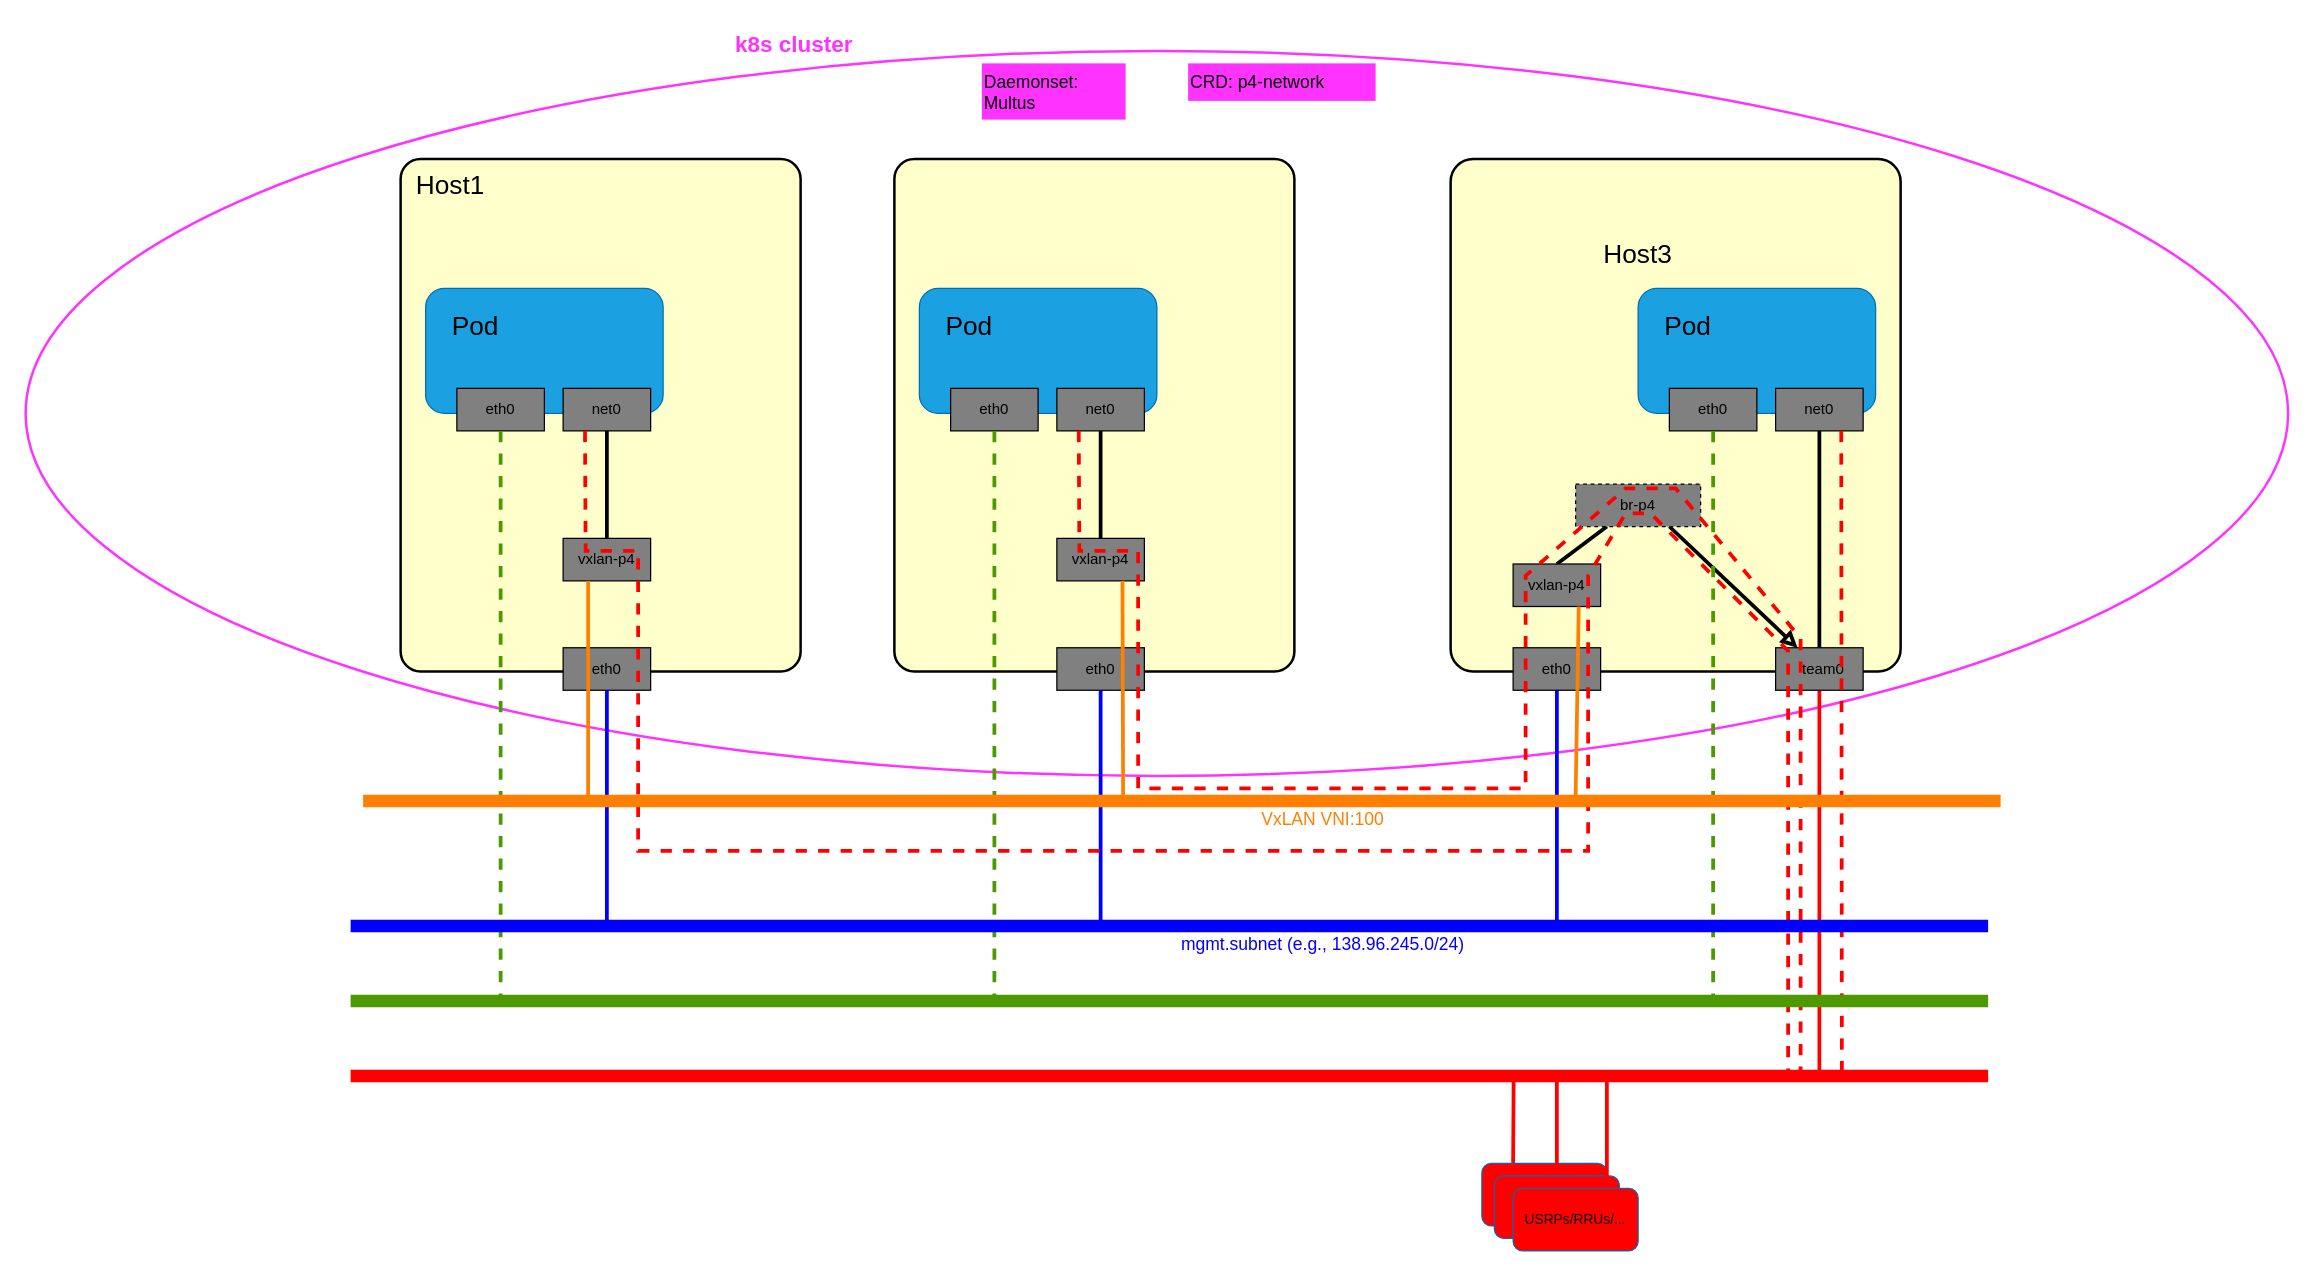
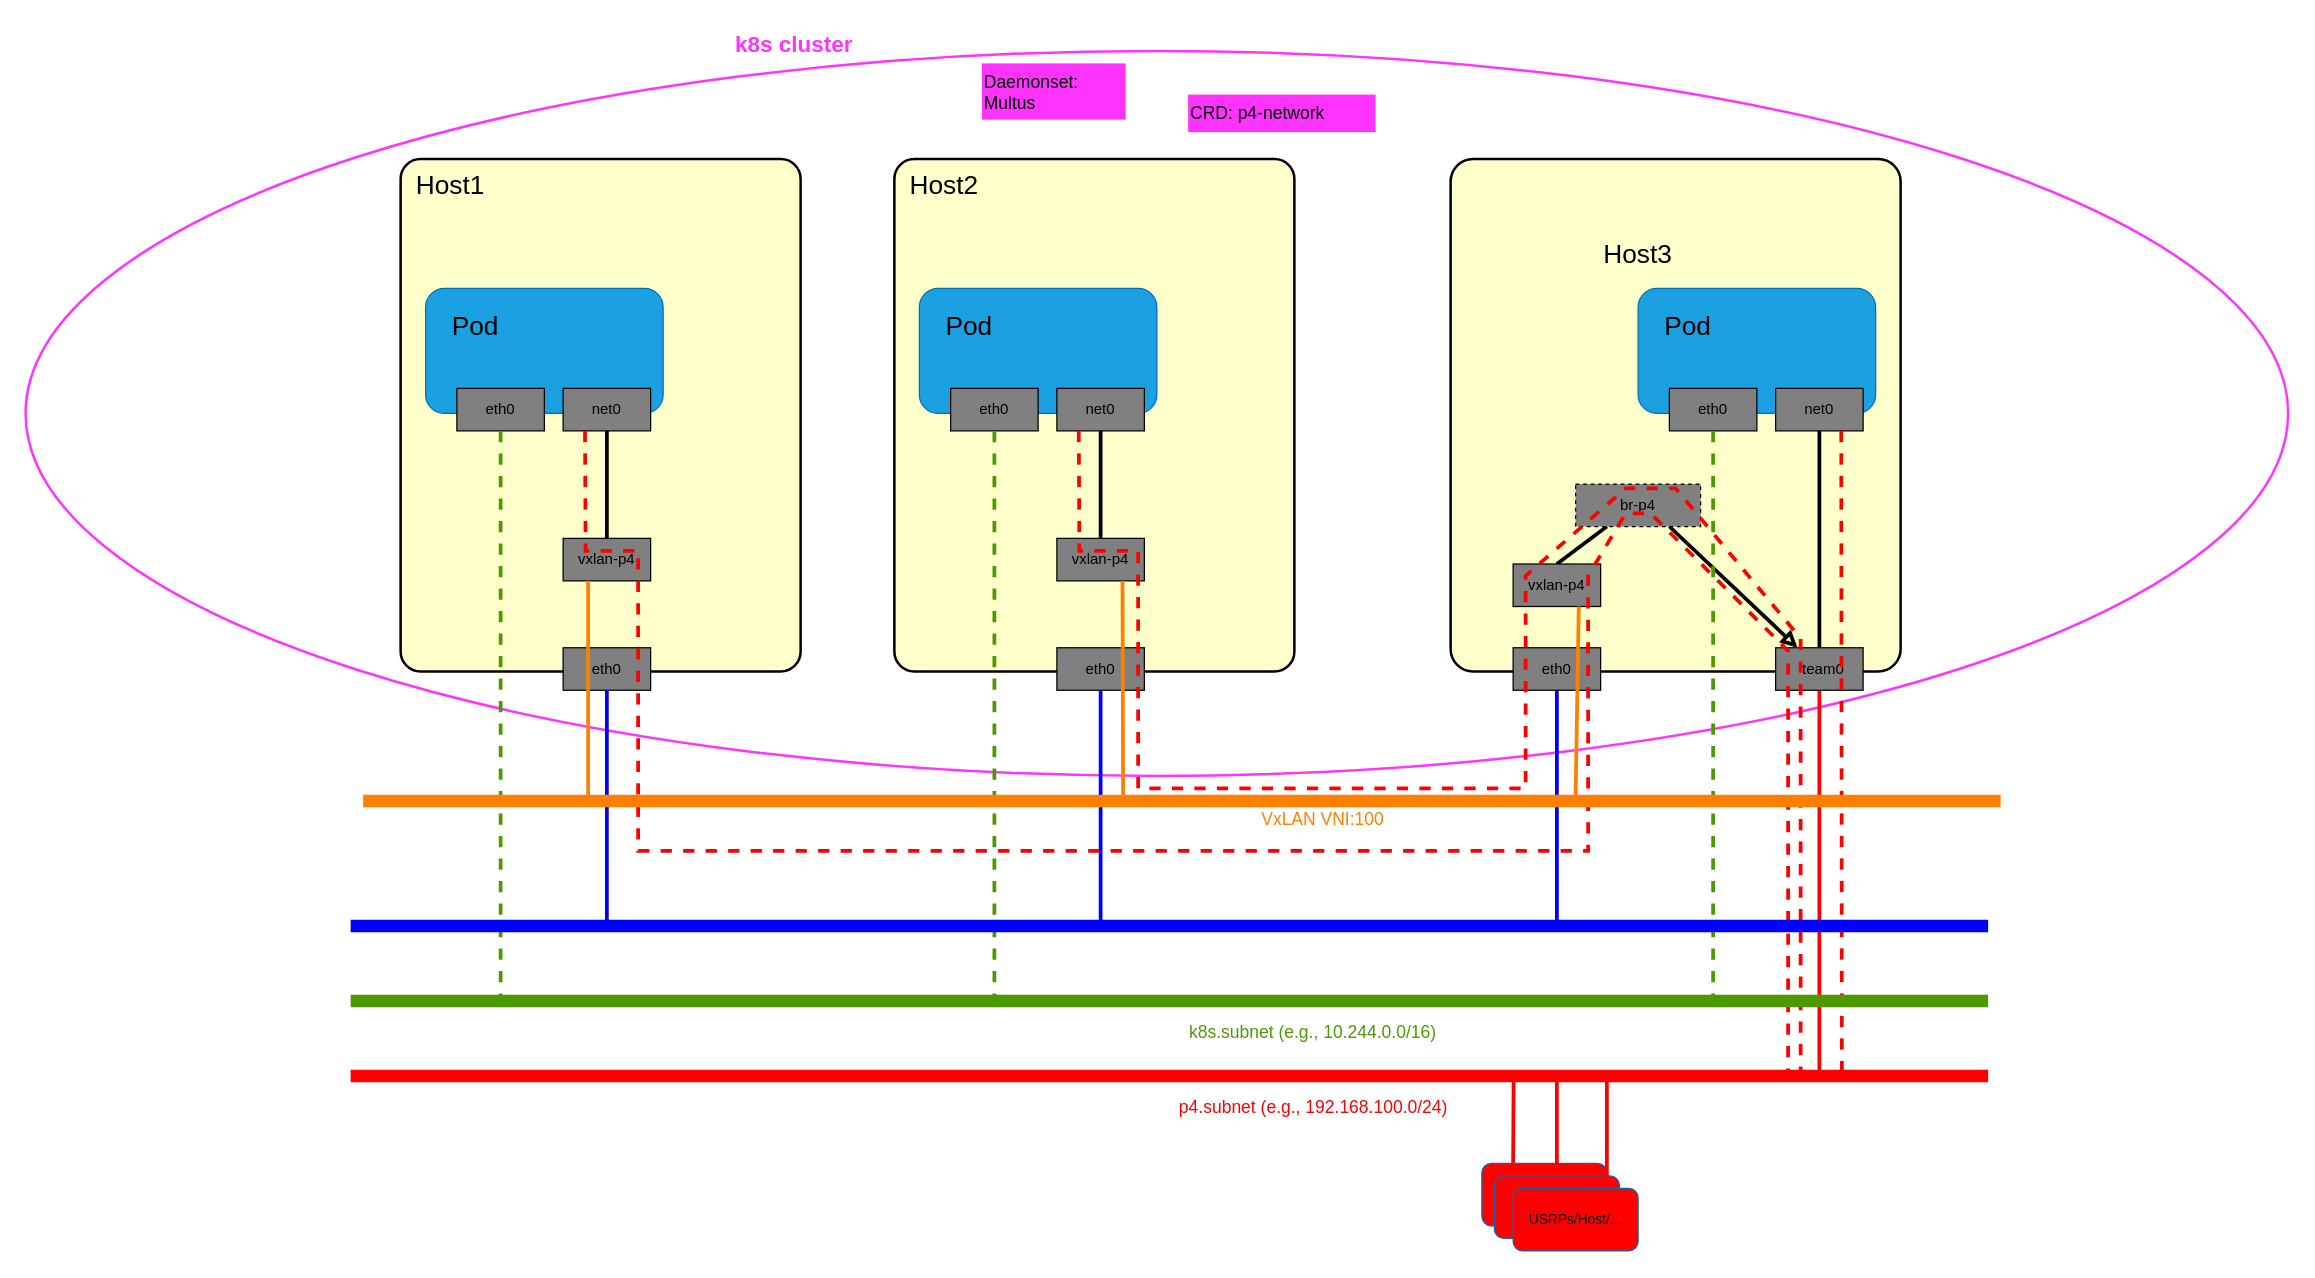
- <mxCell id="12" value="CRD: p4-network" style="text;html=1;strokeColor=none;fillColor=#FF33FF;align=left;verticalAlign=middle;whiteSpace=wrap;rounded=0;fontSize=14;fontColor=#000000;" parent="1" vertex="1"><mxGeometry x="950" y="50" width="150" height="30" as="geometry" /></mxCell>
+ <mxCell id="12" value="CRD: p4-network" style="text;html=1;strokeColor=none;fillColor=#FF33FF;align=left;verticalAlign=middle;whiteSpace=wrap;rounded=0;fontSize=14;fontColor=#000000;" parent="1" vertex="1"><mxGeometry x="950" y="75" width="150" height="30" as="geometry" /></mxCell>
+ <mxCell id="14" value="Host2" style="text;html=1;align=center;verticalAlign=middle;whiteSpace=wrap;rounded=0;fontColor=#000000;fontSize=21;" parent="1" vertex="1"><mxGeometry x="725" y="131.5" width="60" height="30" as="geometry" /></mxCell>
- <mxCell id="30" value="mgmt.subnet (e.g., 138.96.245.0/24)" style="text;html=1;strokeColor=none;fillColor=none;align=center;verticalAlign=middle;whiteSpace=wrap;rounded=0;fontSize=14;fontColor=#0000FF;" parent="1" vertex="1"><mxGeometry x="907.5" y="740" width="300" height="30" as="geometry" /></mxCell>
+ <mxCell id="28" value="k8s.subnet (e.g., 10.244.0.0/16)" style="text;html=1;strokeColor=none;fillColor=none;align=center;verticalAlign=middle;whiteSpace=wrap;rounded=0;fontSize=14;fontColor=#4D9900;" parent="1" vertex="1"><mxGeometry x="900" y="810" width="300" height="30" as="geometry" /></mxCell>
+ <mxCell id="24" value="p4.subnet (e.g., 192.168.100.0/24)" style="text;html=1;strokeColor=none;fillColor=none;align=center;verticalAlign=middle;whiteSpace=wrap;rounded=0;fontSize=14;fontColor=#FF0000;" parent="1" vertex="1"><mxGeometry x="907.5" y="870" width="285" height="30" as="geometry" /></mxCell>
- <mxCell id="38" value="USRPs/RRUs/..." style="text;html=1;strokeColor=none;fillColor=none;align=center;verticalAlign=middle;whiteSpace=wrap;rounded=0;fontSize=11;fontColor=#000000;" parent="1" vertex="1"><mxGeometry x="1230" y="960" width="60" height="30" as="geometry" /></mxCell>
+ <mxCell id="38" value="USRPs/Host/..." style="text;html=1;strokeColor=none;fillColor=none;align=center;verticalAlign=middle;whiteSpace=wrap;rounded=0;fontSize=11;fontColor=#000000;" parent="1" vertex="1"><mxGeometry x="1230" y="960" width="60" height="30" as="geometry" /></mxCell>
